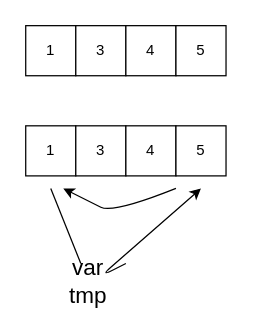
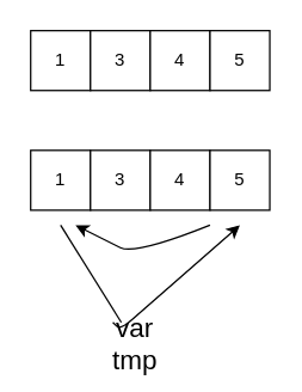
- <mxCell id="13" value="var tmp" style="text;html=1;strokeColor=none;fillColor=none;align=center;verticalAlign=middle;whiteSpace=wrap;rounded=0;fontSize=18;" vertex="1" parent="1"><mxGeometry x="40" y="210" width="60" height="30" as="geometry" /></mxCell>
+ <mxCell id="13" value="var tmp" style="text;html=1;strokeColor=none;fillColor=none;align=center;verticalAlign=middle;whiteSpace=wrap;rounded=0;fontSize=18;" vertex="1" parent="1"><mxGeometry x="60" y="215" width="60" height="30" as="geometry" /></mxCell>
